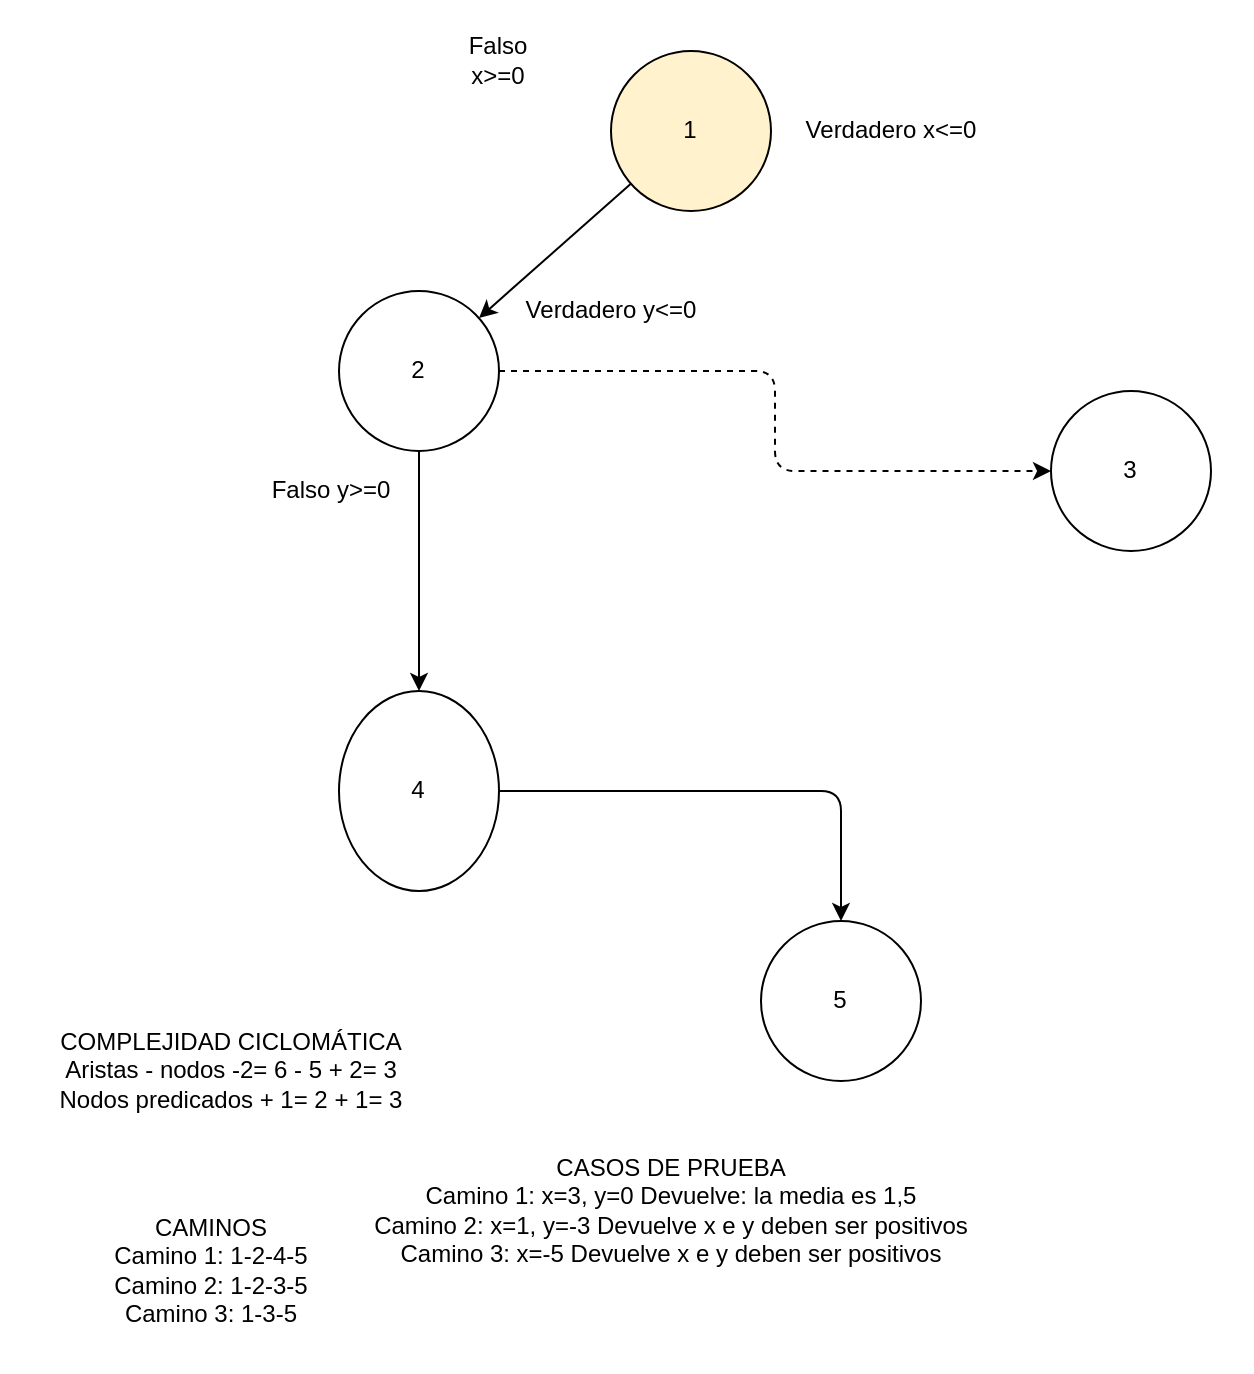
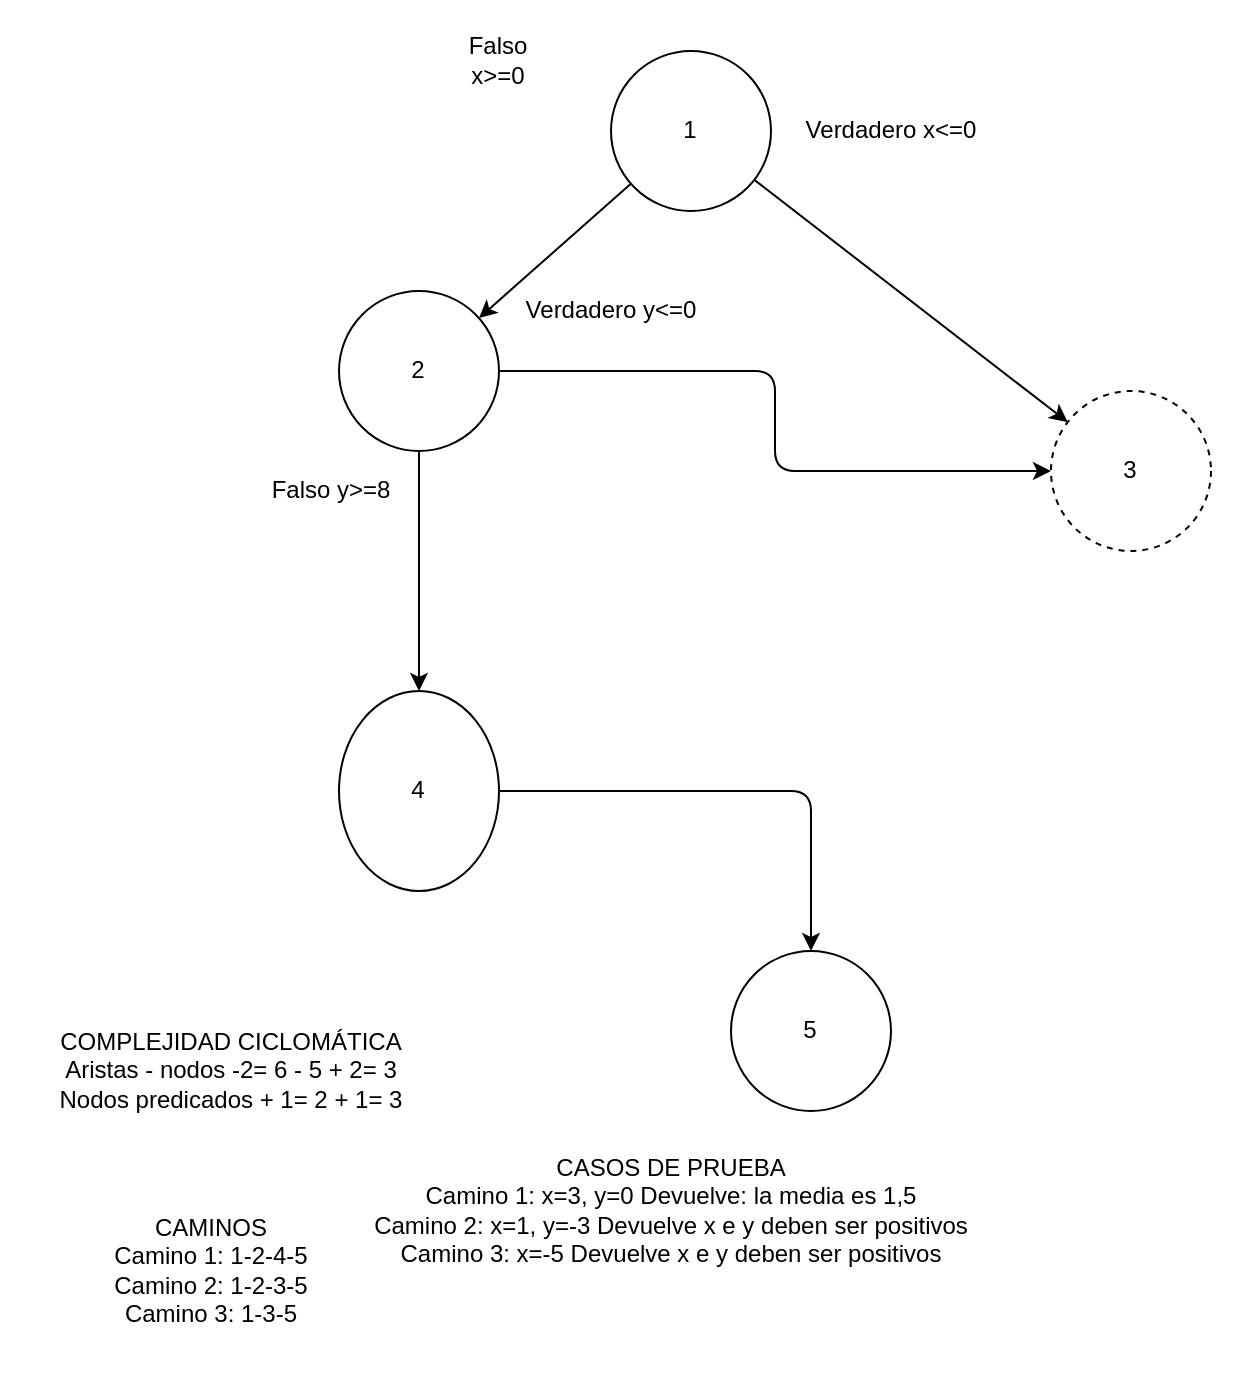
- <mxCell id="2" value="1" style="ellipse;whiteSpace=wrap;html=1;aspect=fixed;fillColor=#fff2cc;" vertex="1" parent="1"><mxGeometry x="305" y="25" width="80" height="80" as="geometry" /></mxCell>
+ <mxCell id="2" value="1" style="ellipse;whiteSpace=wrap;html=1;aspect=fixed;" vertex="1" parent="1"><mxGeometry x="305" y="25" width="80" height="80" as="geometry" /></mxCell>
+ <mxCell id="7" value="" style="endArrow=classic;html=1;" edge="1" parent="1" source="2" target="6"><mxGeometry width="50" height="50" relative="1" as="geometry"><mxPoint x="385" y="115" as="sourcePoint" /><mxPoint x="455.711" y="65" as="targetPoint" /></mxGeometry></mxCell>
- <mxCell id="13" value="" style="endArrow=classic;html=1;edgeStyle=orthogonalEdgeStyle;dashed=1;" edge="1" parent="1" source="3" target="6"><mxGeometry width="50" height="50" relative="1" as="geometry"><mxPoint x="355" y="235" as="sourcePoint" /><mxPoint x="405" y="185" as="targetPoint" /></mxGeometry></mxCell>
+ <mxCell id="13" value="" style="endArrow=classic;html=1;edgeStyle=orthogonalEdgeStyle;" edge="1" parent="1" source="3" target="6"><mxGeometry width="50" height="50" relative="1" as="geometry"><mxPoint x="355" y="235" as="sourcePoint" /><mxPoint x="405" y="185" as="targetPoint" /></mxGeometry></mxCell>
- <mxCell id="6" value="3" style="ellipse;whiteSpace=wrap;html=1;aspect=fixed;" vertex="1" parent="1"><mxGeometry x="525" y="195" width="80" height="80" as="geometry" /></mxCell>
+ <mxCell id="6" value="3" style="ellipse;whiteSpace=wrap;html=1;aspect=fixed;dashed=1;" vertex="1" parent="1"><mxGeometry x="525" y="195" width="80" height="80" as="geometry" /></mxCell>
- <mxCell id="15" value="Falso y&amp;gt;=0" style="text;html=1;align=center;verticalAlign=middle;resizable=0;points=[];autosize=1;" vertex="1" parent="1"><mxGeometry x="130" y="235" width="70" height="20" as="geometry" /></mxCell>
+ <mxCell id="15" value="Falso y&amp;gt;=8" style="text;html=1;align=center;verticalAlign=middle;resizable=0;points=[];autosize=1;" vertex="1" parent="1"><mxGeometry x="130" y="235" width="70" height="20" as="geometry" /></mxCell>
- <mxCell id="10" value="5" style="ellipse;whiteSpace=wrap;html=1;aspect=fixed;" vertex="1" parent="1"><mxGeometry x="380" y="460" width="80" height="80" as="geometry" /></mxCell>
+ <mxCell id="10" value="5" style="ellipse;whiteSpace=wrap;html=1;aspect=fixed;" vertex="1" parent="1"><mxGeometry x="365" y="475" width="80" height="80" as="geometry" /></mxCell>
